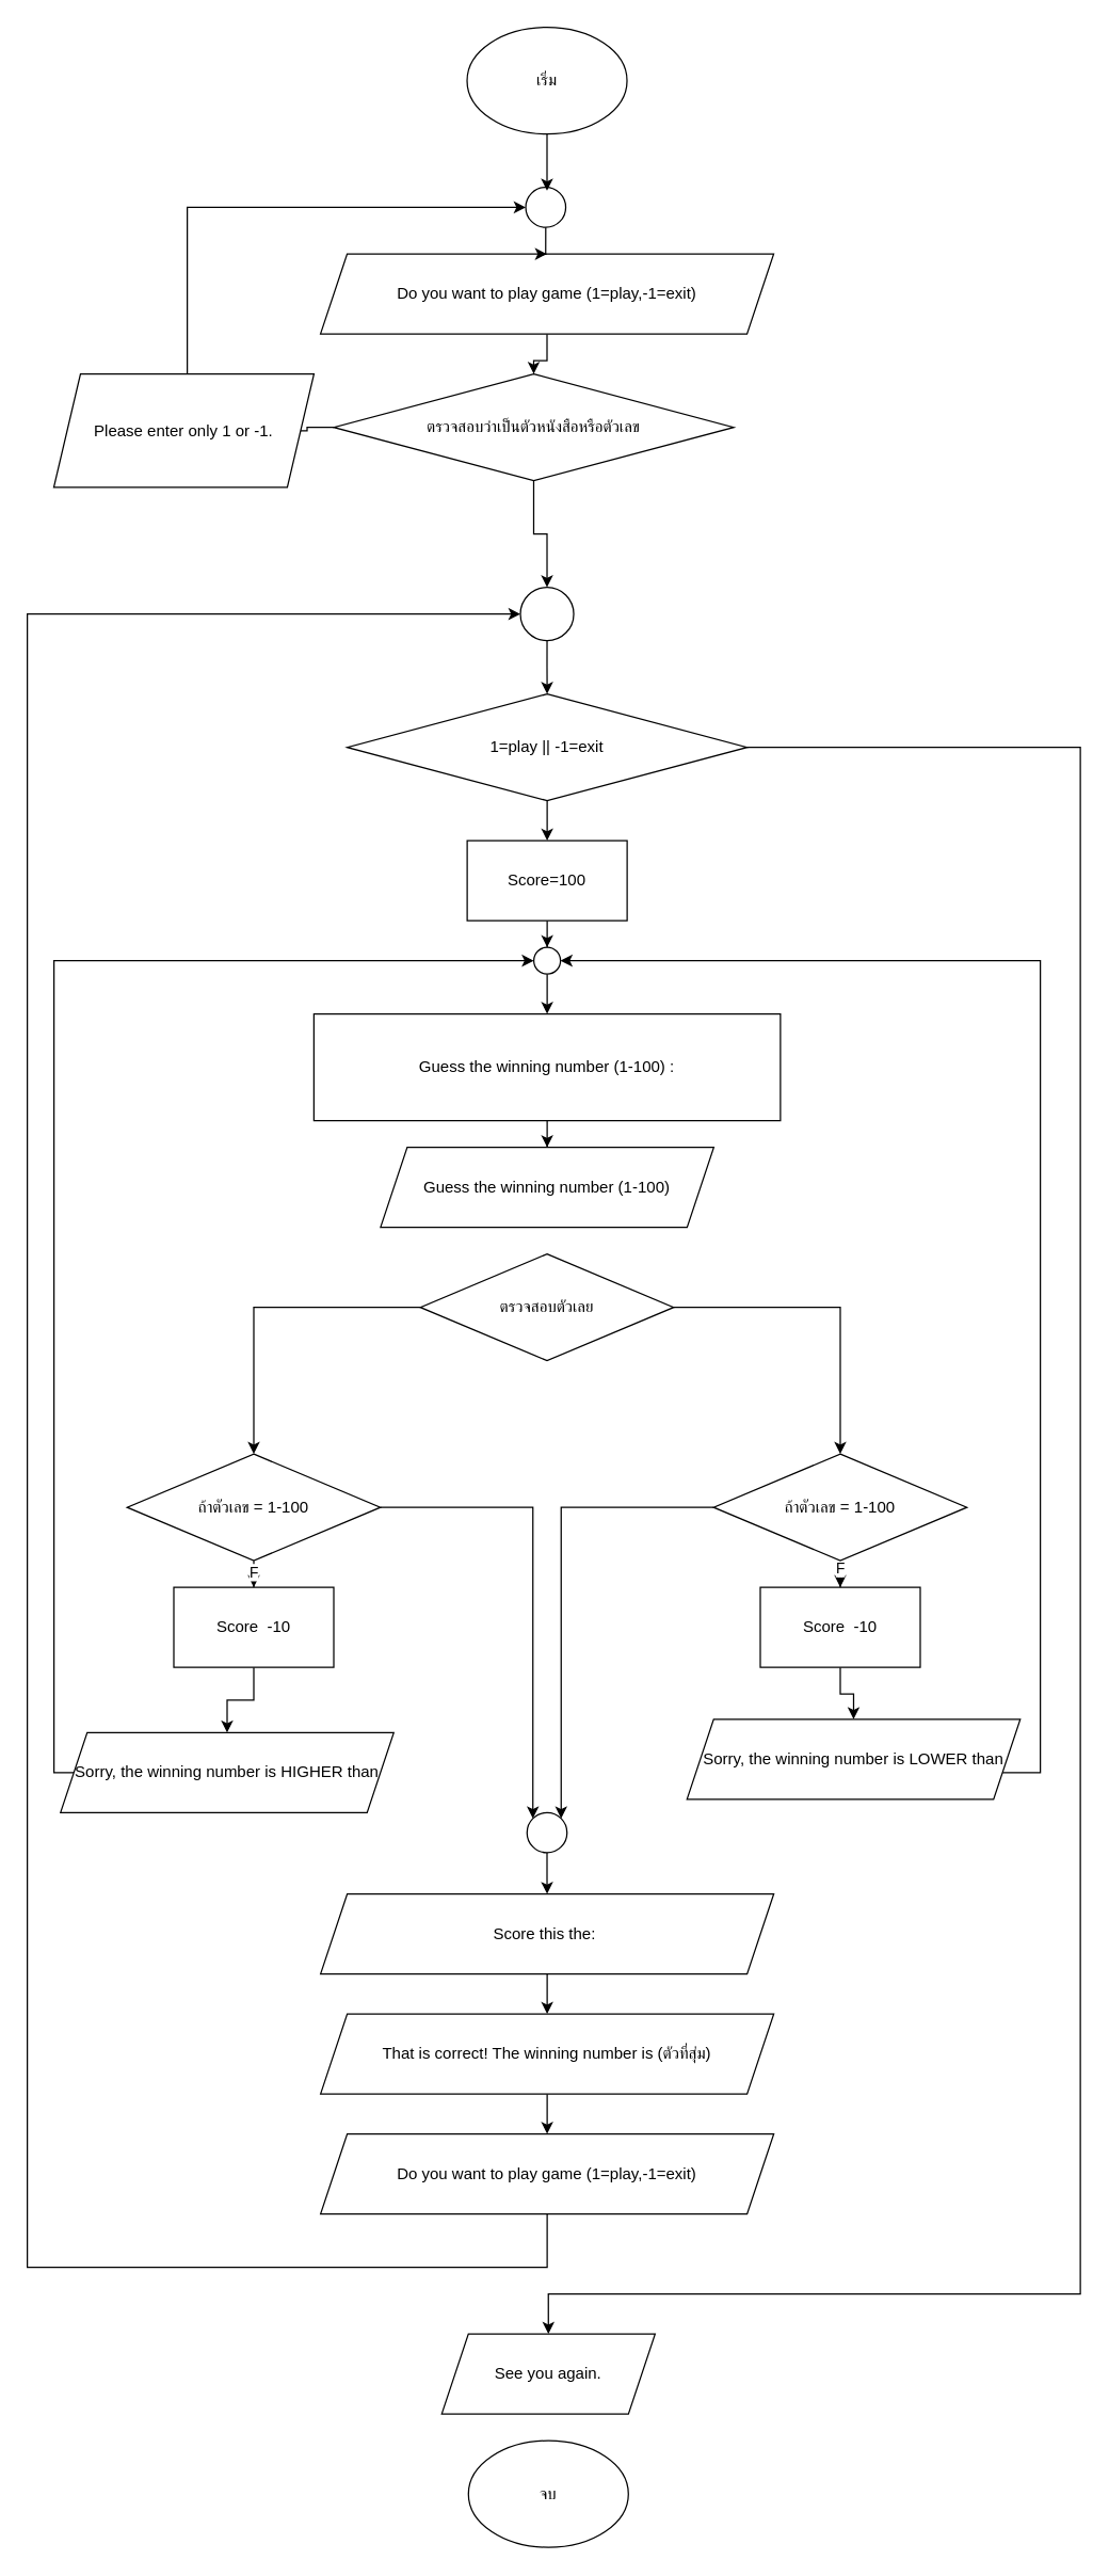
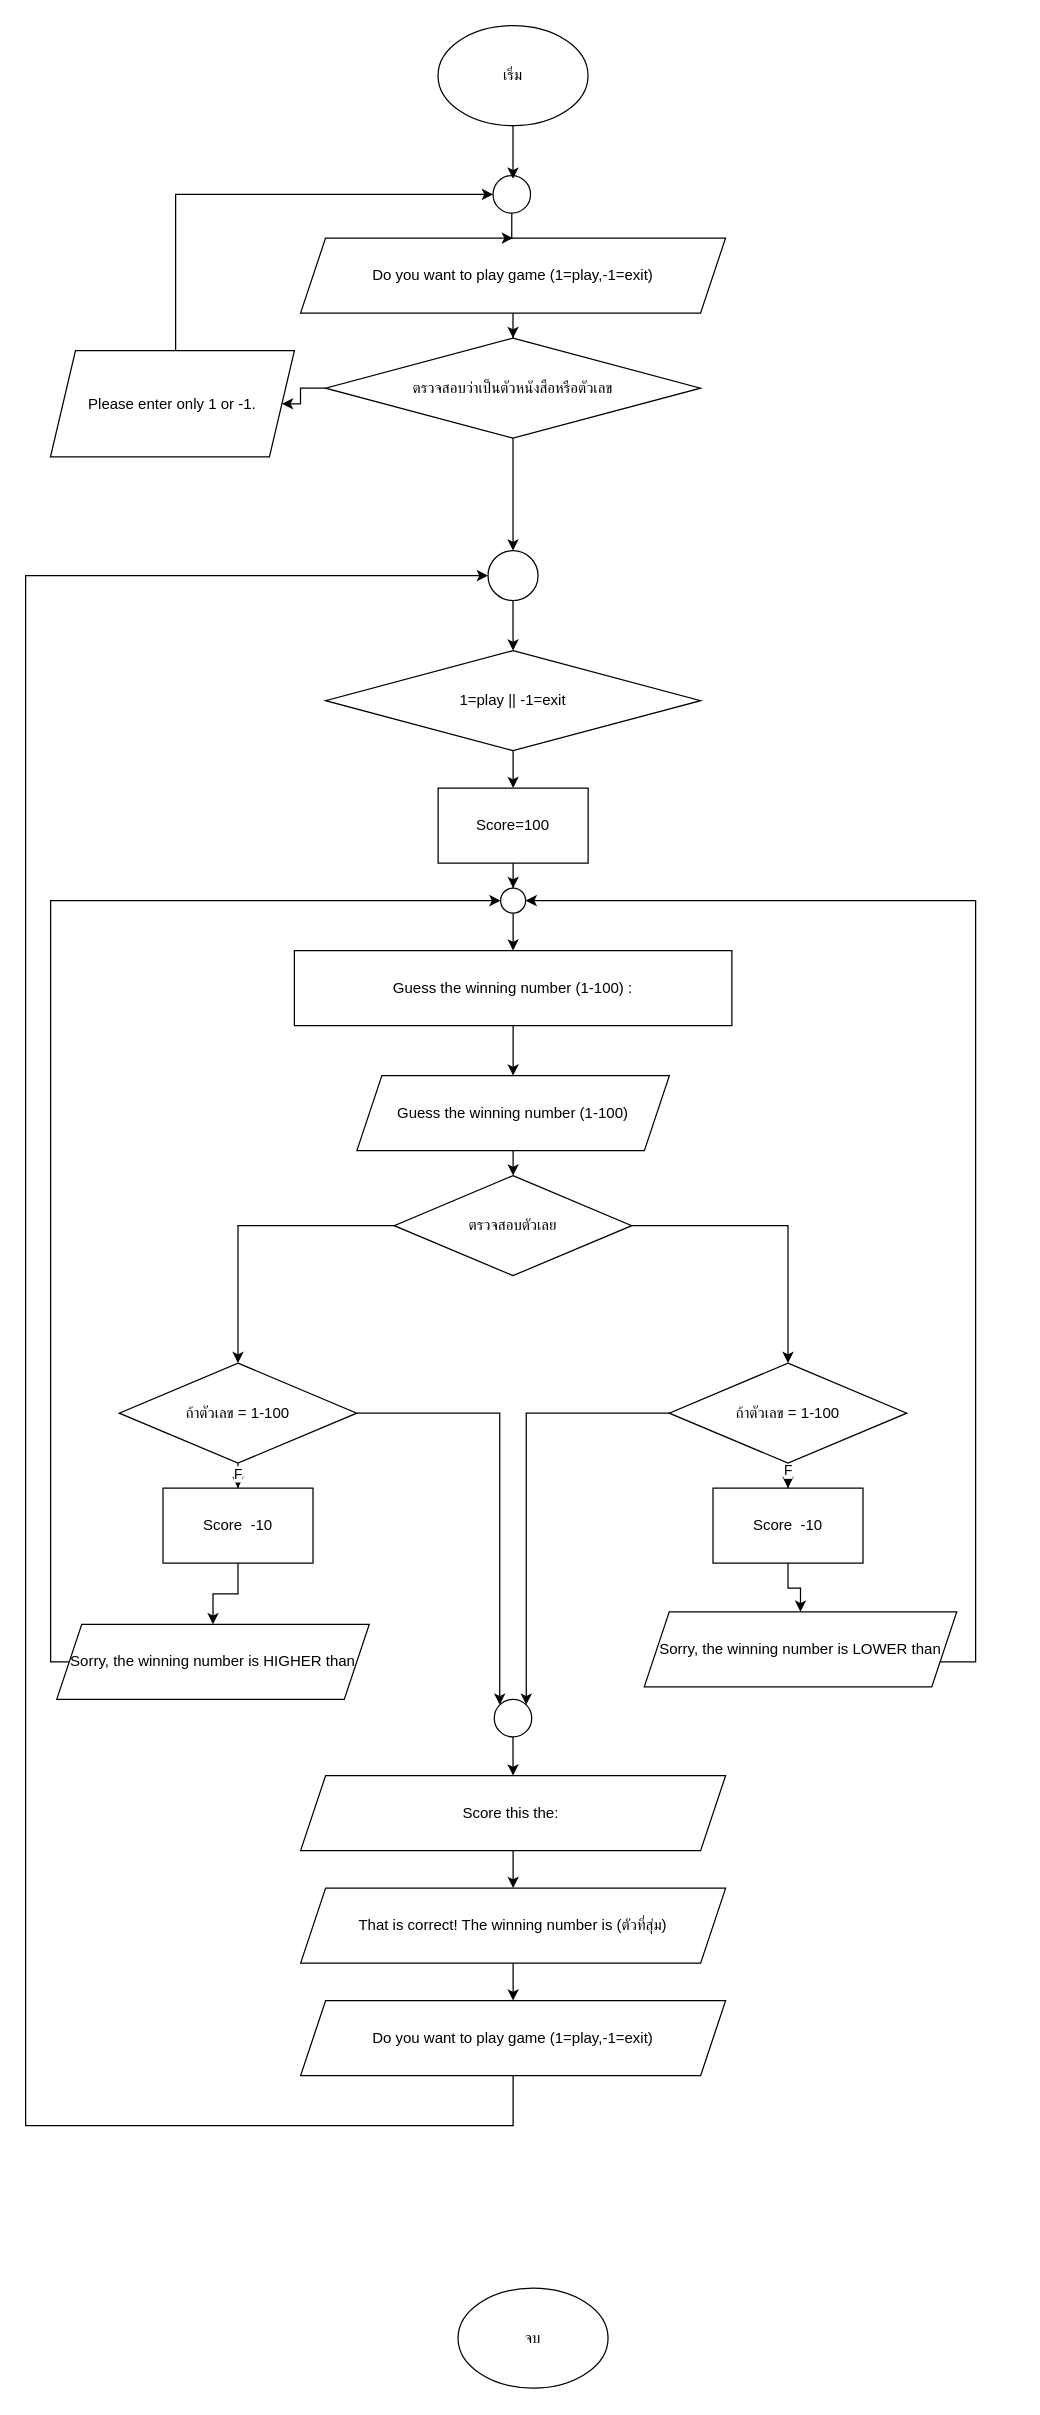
- <mxCell id="48" value="ตรวจสอบว่าเป็นตัวหนังสือหรือตัวเลข" style="rhombus;whiteSpace=wrap;html=1;" parent="1" vertex="1"><mxGeometry x="249.94" y="280" width="300" height="80" as="geometry" /></mxCell>
+ <mxCell id="48" value="ตรวจสอบว่าเป็นตัวหนังสือหรือตัวเลข" style="rhombus;whiteSpace=wrap;html=1;" parent="1" vertex="1"><mxGeometry x="259.94" y="270" width="300" height="80" as="geometry" /></mxCell>
- <mxCell id="11" value="Guess the winning number (1-100) :" style="rounded=0;whiteSpace=wrap;html=1;" parent="1" vertex="1"><mxGeometry x="235" y="760" width="350" height="80" as="geometry" /></mxCell>
+ <mxCell id="11" value="Guess the winning number (1-100) :" style="rounded=0;whiteSpace=wrap;html=1;" parent="1" vertex="1"><mxGeometry x="235" y="760" width="350" height="60" as="geometry" /></mxCell>
+ <mxCell id="15" style="edgeStyle=orthogonalEdgeStyle;rounded=0;orthogonalLoop=1;jettySize=auto;html=1;entryX=0.5;entryY=0;entryDx=0;entryDy=0;" parent="1" source="16" target="14" edge="1"><mxGeometry relative="1" as="geometry" /></mxCell>
- <mxCell id="6" style="edgeStyle=orthogonalEdgeStyle;rounded=0;orthogonalLoop=1;jettySize=auto;html=1;entryX=0.5;entryY=0;entryDx=0;entryDy=0;" parent="1" source="7" target="53" edge="1"><mxGeometry relative="1" as="geometry"><mxPoint x="790" y="1960" as="targetPoint" /><Array as="points"><mxPoint x="810" y="560" /><mxPoint x="810" y="1720" /><mxPoint x="410" y="1720" /><mxPoint x="410" y="1750" /></Array></mxGeometry></mxCell>
- <mxCell id="53" value="See you again." style="shape=parallelogram;perimeter=parallelogramPerimeter;whiteSpace=wrap;html=1;fixedSize=1;" parent="1" vertex="1"><mxGeometry x="330.91" y="1750" width="160.06" height="60" as="geometry" /></mxCell>
- <mxCell id="37" value="จบ" style="ellipse;whiteSpace=wrap;html=1;" parent="1" vertex="1"><mxGeometry x="350.94" y="1830" width="120" height="80" as="geometry" /></mxCell>
+ <mxCell id="37" value="จบ" style="ellipse;whiteSpace=wrap;html=1;" parent="1" vertex="1"><mxGeometry x="365.94" y="1830" width="120" height="80" as="geometry" /></mxCell>
